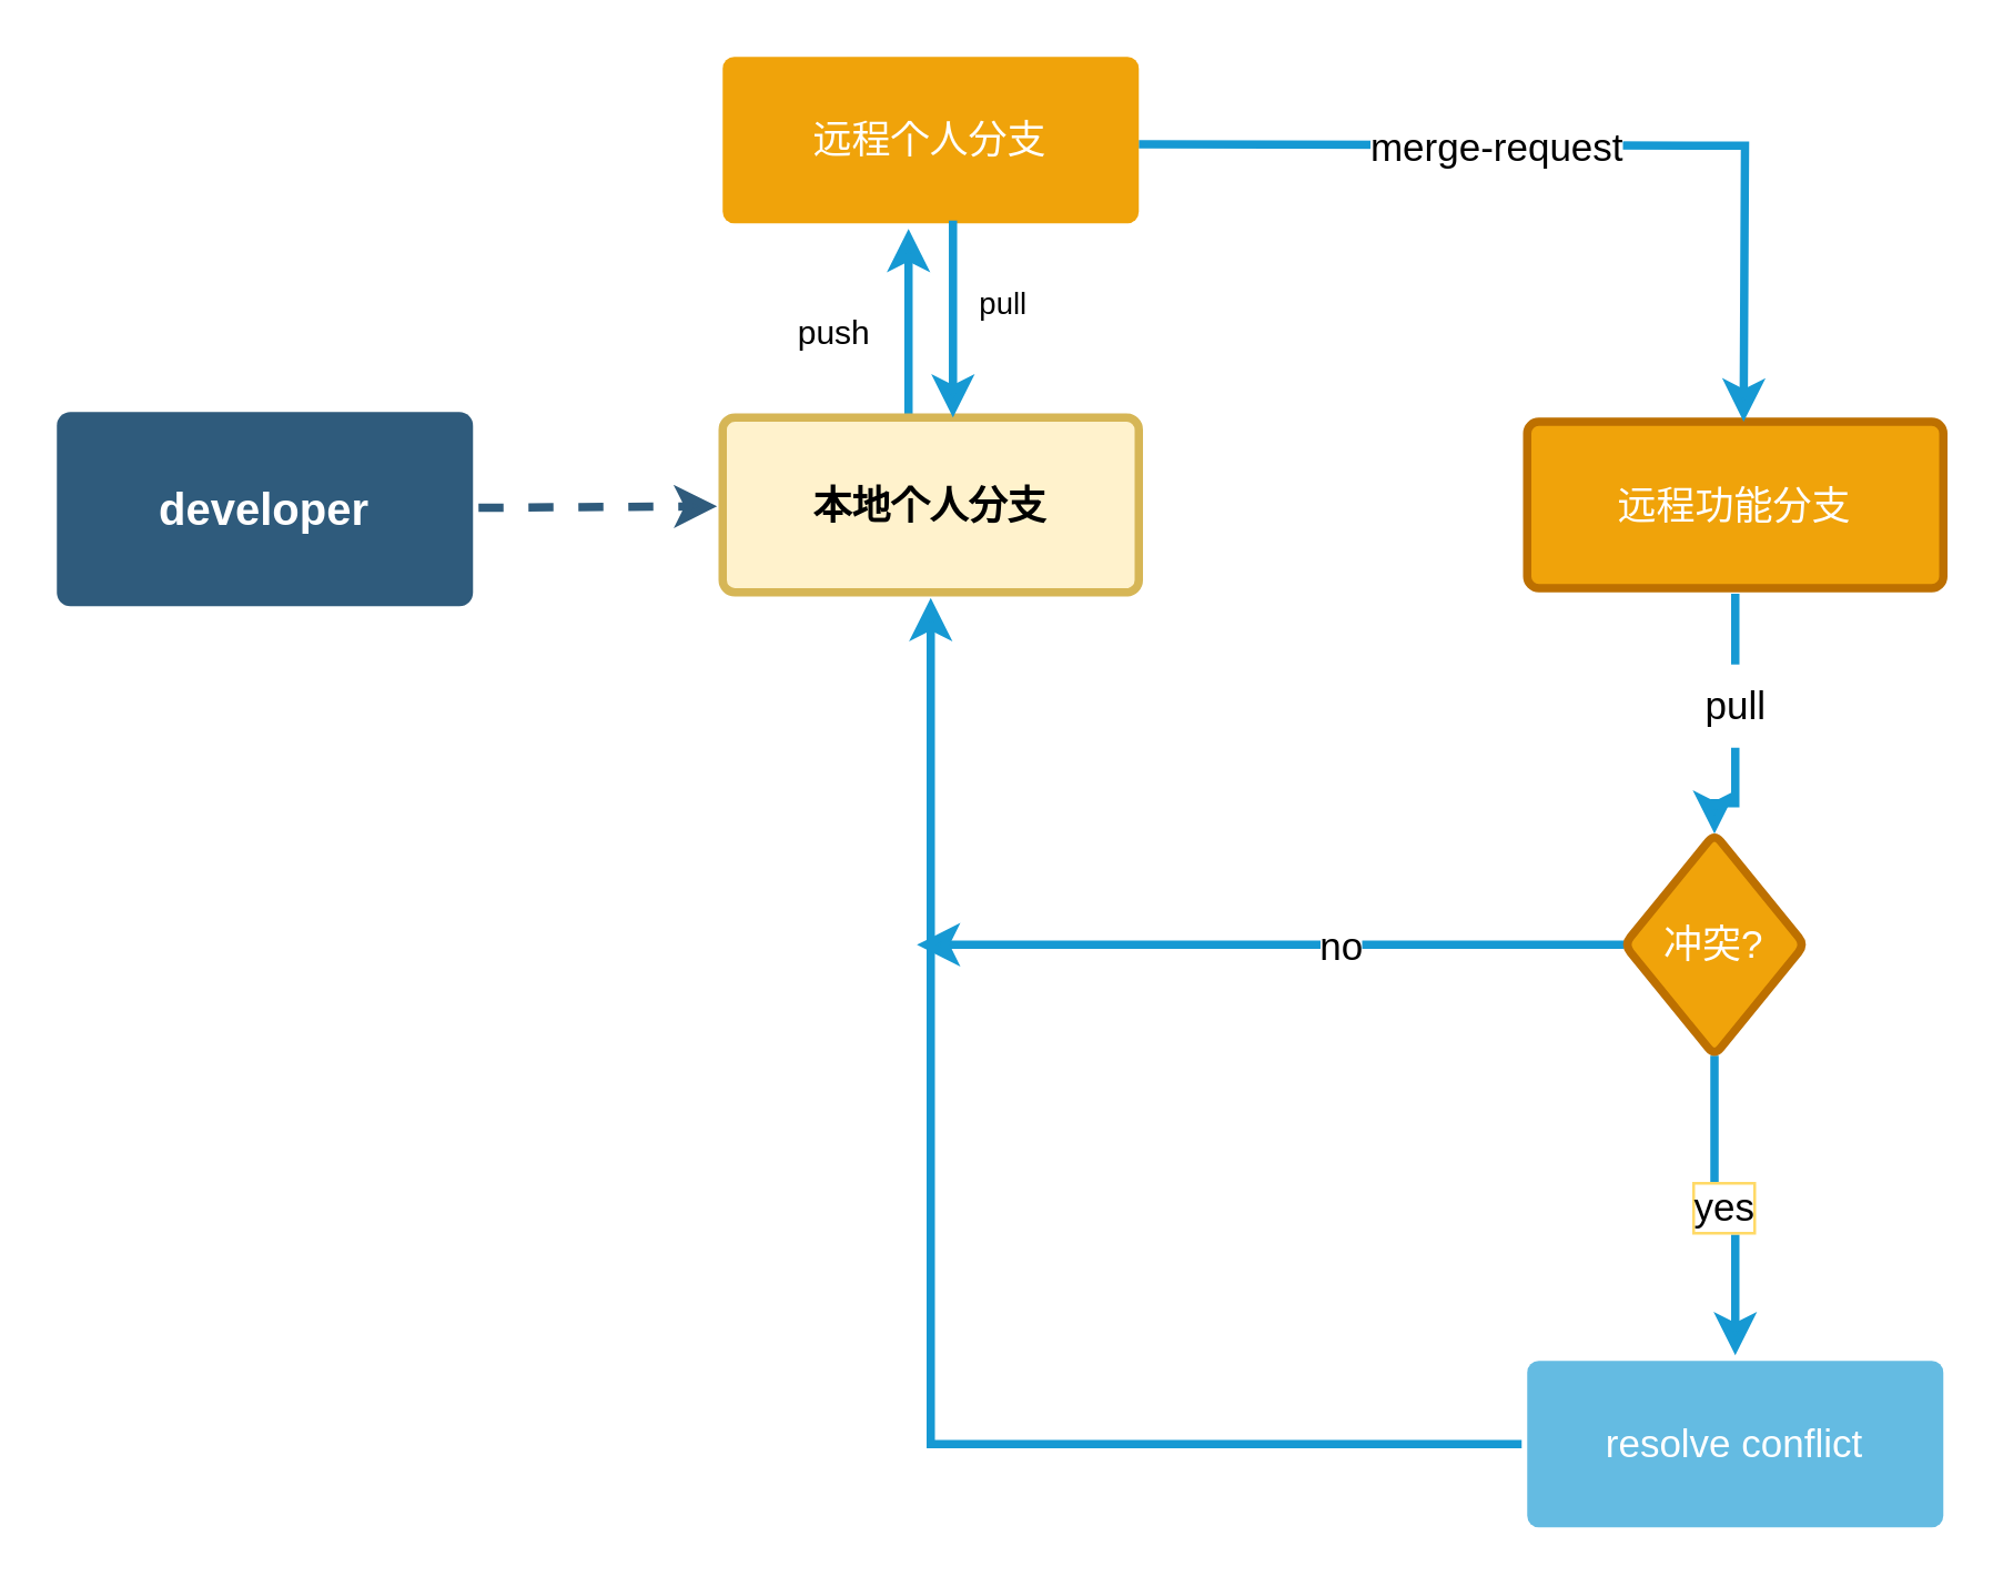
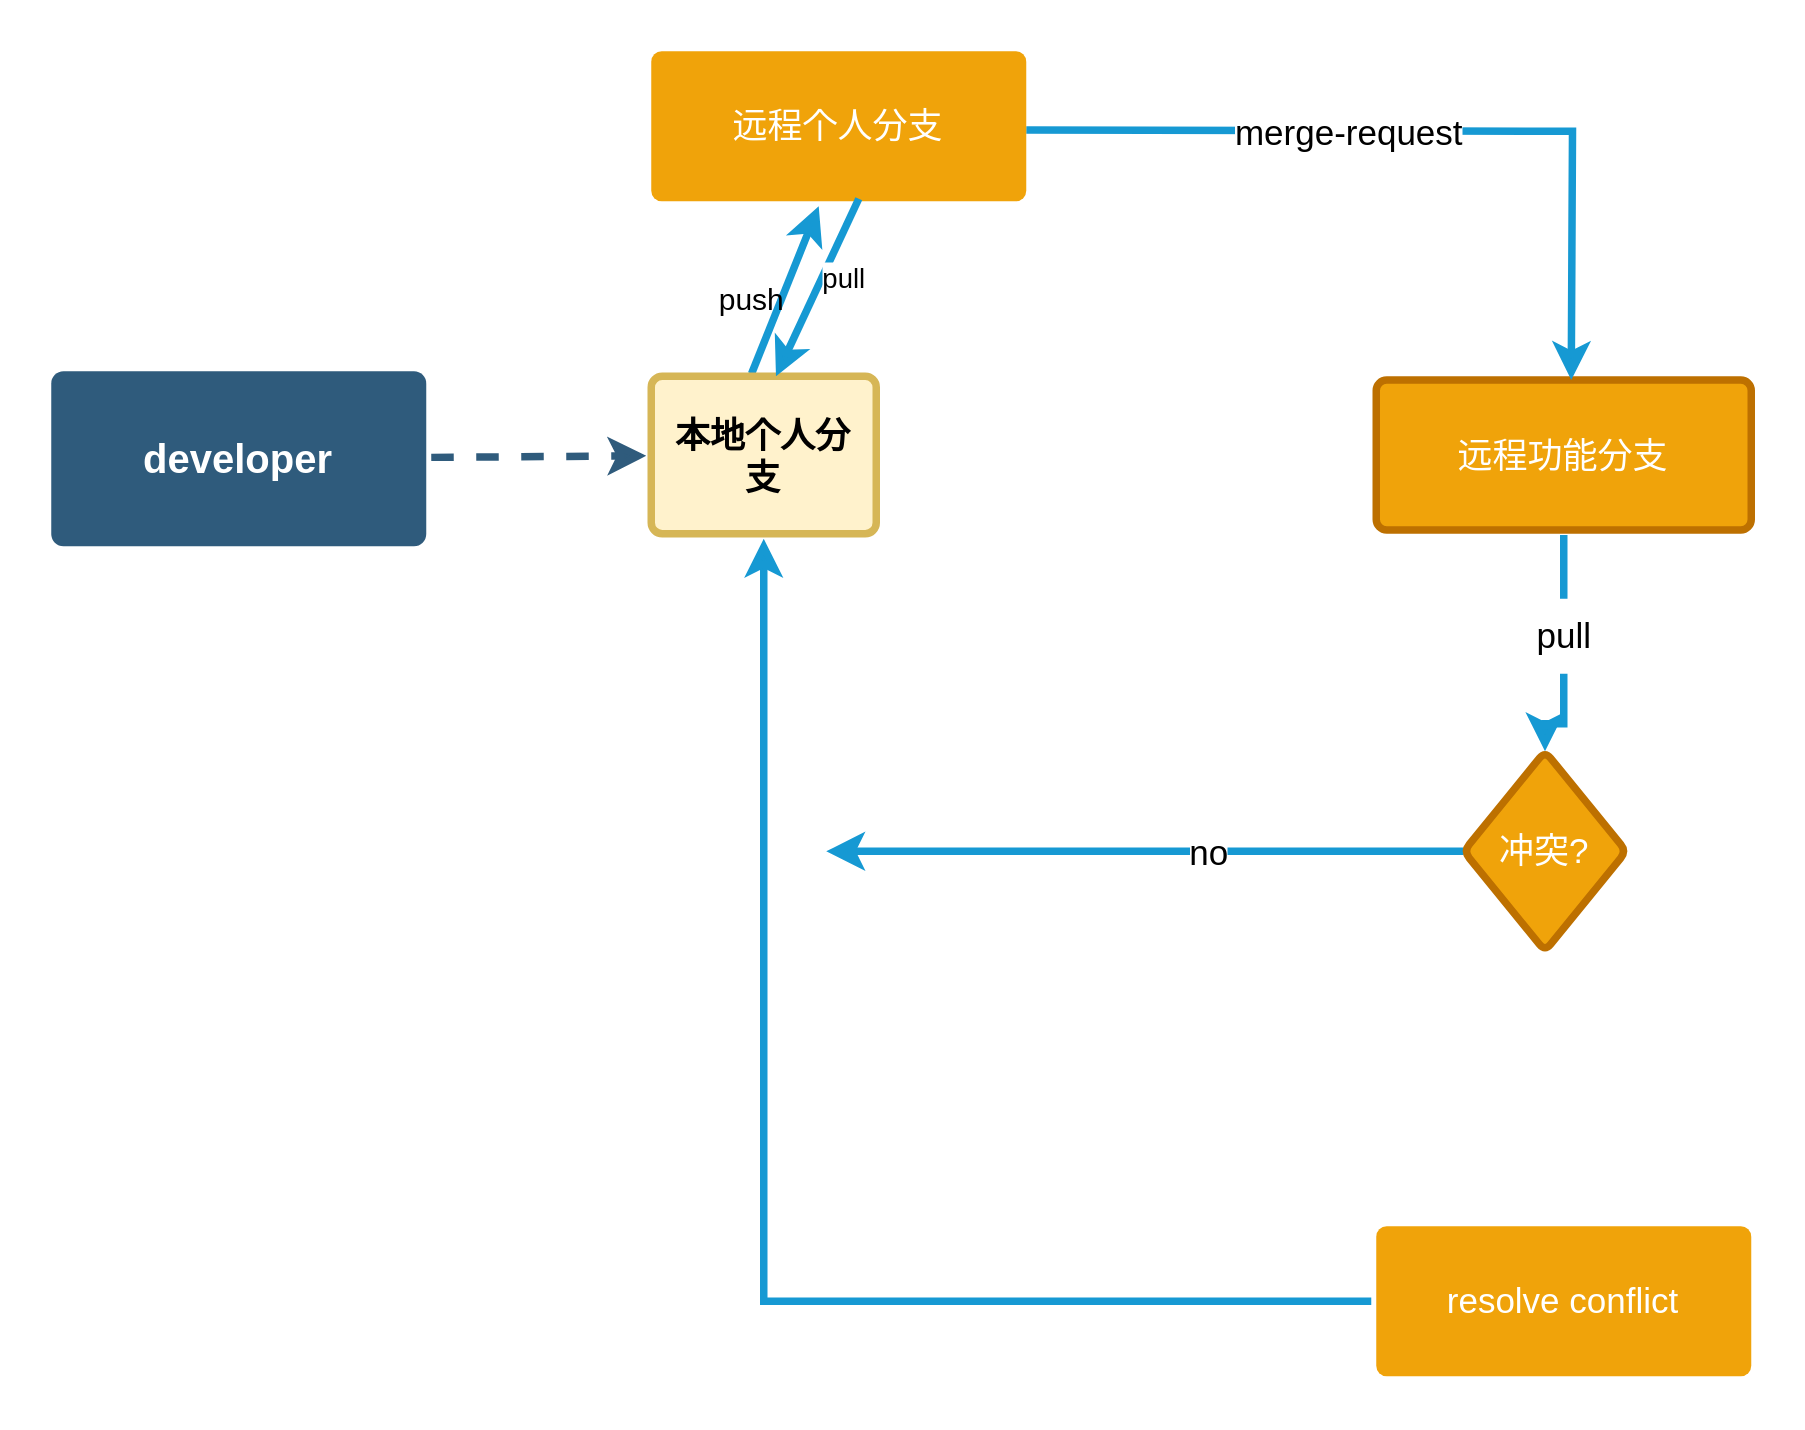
- <mxCell id="5" value="本地个人分支" style="rounded=1;whiteSpace=wrap;html=1;shadow=0;labelBackgroundColor=none;strokeColor=#d6b656;strokeWidth=3;fillColor=#fff2cc;fontFamily=Helvetica;fontSize=14;align=center;spacing=5;fontStyle=1;arcSize=7;perimeterSpacing=2;" parent="1" vertex="1"><mxGeometry x="260" y="150" width="150" height="63" as="geometry" /></mxCell>
+ <mxCell id="5" value="本地个人分支" style="rounded=1;whiteSpace=wrap;html=1;shadow=0;labelBackgroundColor=none;strokeColor=#d6b656;strokeWidth=3;fillColor=#fff2cc;fontFamily=Helvetica;fontSize=14;align=center;spacing=5;fontStyle=1;arcSize=7;perimeterSpacing=2;" parent="1" vertex="1"><mxGeometry x="260" y="150" width="90" height="63" as="geometry" /></mxCell>
- <mxCell id="16" value="yes" style="edgeStyle=orthogonalEdgeStyle;rounded=0;orthogonalLoop=1;jettySize=auto;html=1;labelBorderColor=#FFD966;fontSize=14;fontColor=#000000;strokeColor=#1699D3;strokeWidth=3;" edge="1" parent="1" source="19" target="15"><mxGeometry relative="1" as="geometry" /></mxCell>
- <mxCell id="15" value="resolve&amp;nbsp;conflict" style="rounded=1;whiteSpace=wrap;html=1;shadow=0;labelBackgroundColor=none;strokeColor=none;strokeWidth=3;fillColor=#64bbe2;fontFamily=Helvetica;fontSize=14;fontColor=#FFFFFF;align=center;spacing=5;arcSize=7;perimeterSpacing=2;" vertex="1" parent="1"><mxGeometry x="550" y="490" width="150" height="60" as="geometry" /></mxCell>
+ <mxCell id="15" value="resolve&amp;nbsp;conflict" style="rounded=1;whiteSpace=wrap;html=1;shadow=0;labelBackgroundColor=none;strokeColor=none;strokeWidth=3;fillColor=#f0a30a;fontFamily=Helvetica;fontSize=14;fontColor=#FFFFFF;align=center;spacing=5;arcSize=7;perimeterSpacing=2;" vertex="1" parent="1"><mxGeometry x="550" y="490" width="150" height="60" as="geometry" /></mxCell>
